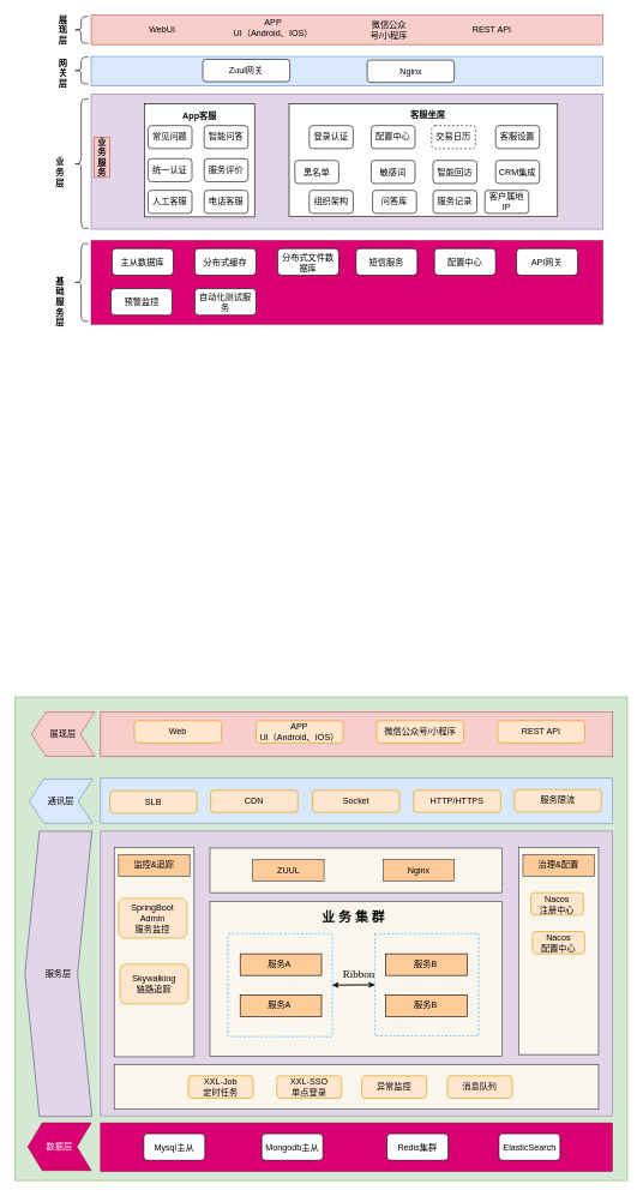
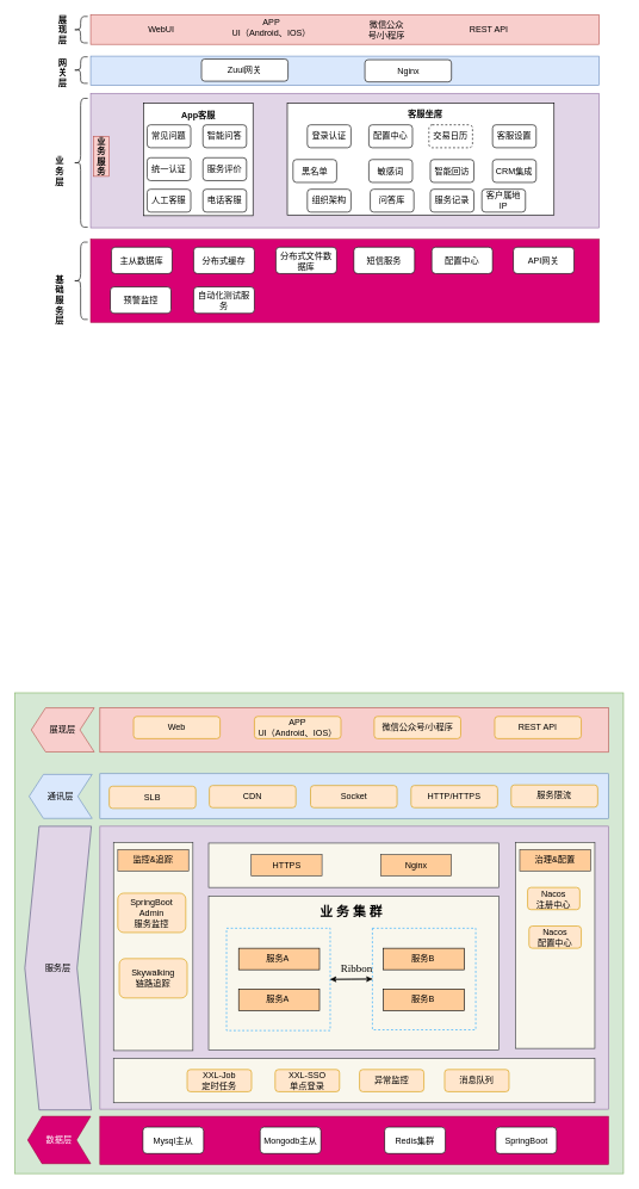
- <mxCell id="69" value="ZUUL" style="text;html=1;strokeColor=#36393d;fillColor=#ffcc99;align=center;verticalAlign=middle;whiteSpace=wrap;rounded=0;" parent="1" vertex="1"><mxGeometry x="350.5" y="1194" width="99" height="30" as="geometry" /></mxCell>
+ <mxCell id="69" value="HTTPS" style="text;html=1;strokeColor=#36393d;fillColor=#ffcc99;align=center;verticalAlign=middle;whiteSpace=wrap;rounded=0;" parent="1" vertex="1"><mxGeometry x="350.5" y="1194" width="99" height="30" as="geometry" /></mxCell>
- <mxCell id="55" value="ElasticSearch" style="rounded=1;whiteSpace=wrap;html=1;" parent="1" vertex="1"><mxGeometry x="692.5" y="1575" width="85" height="37" as="geometry" /></mxCell>
+ <mxCell id="55" value="SpringBoot" style="rounded=1;whiteSpace=wrap;html=1;" parent="1" vertex="1"><mxGeometry x="692.5" y="1575" width="85" height="37" as="geometry" /></mxCell>
